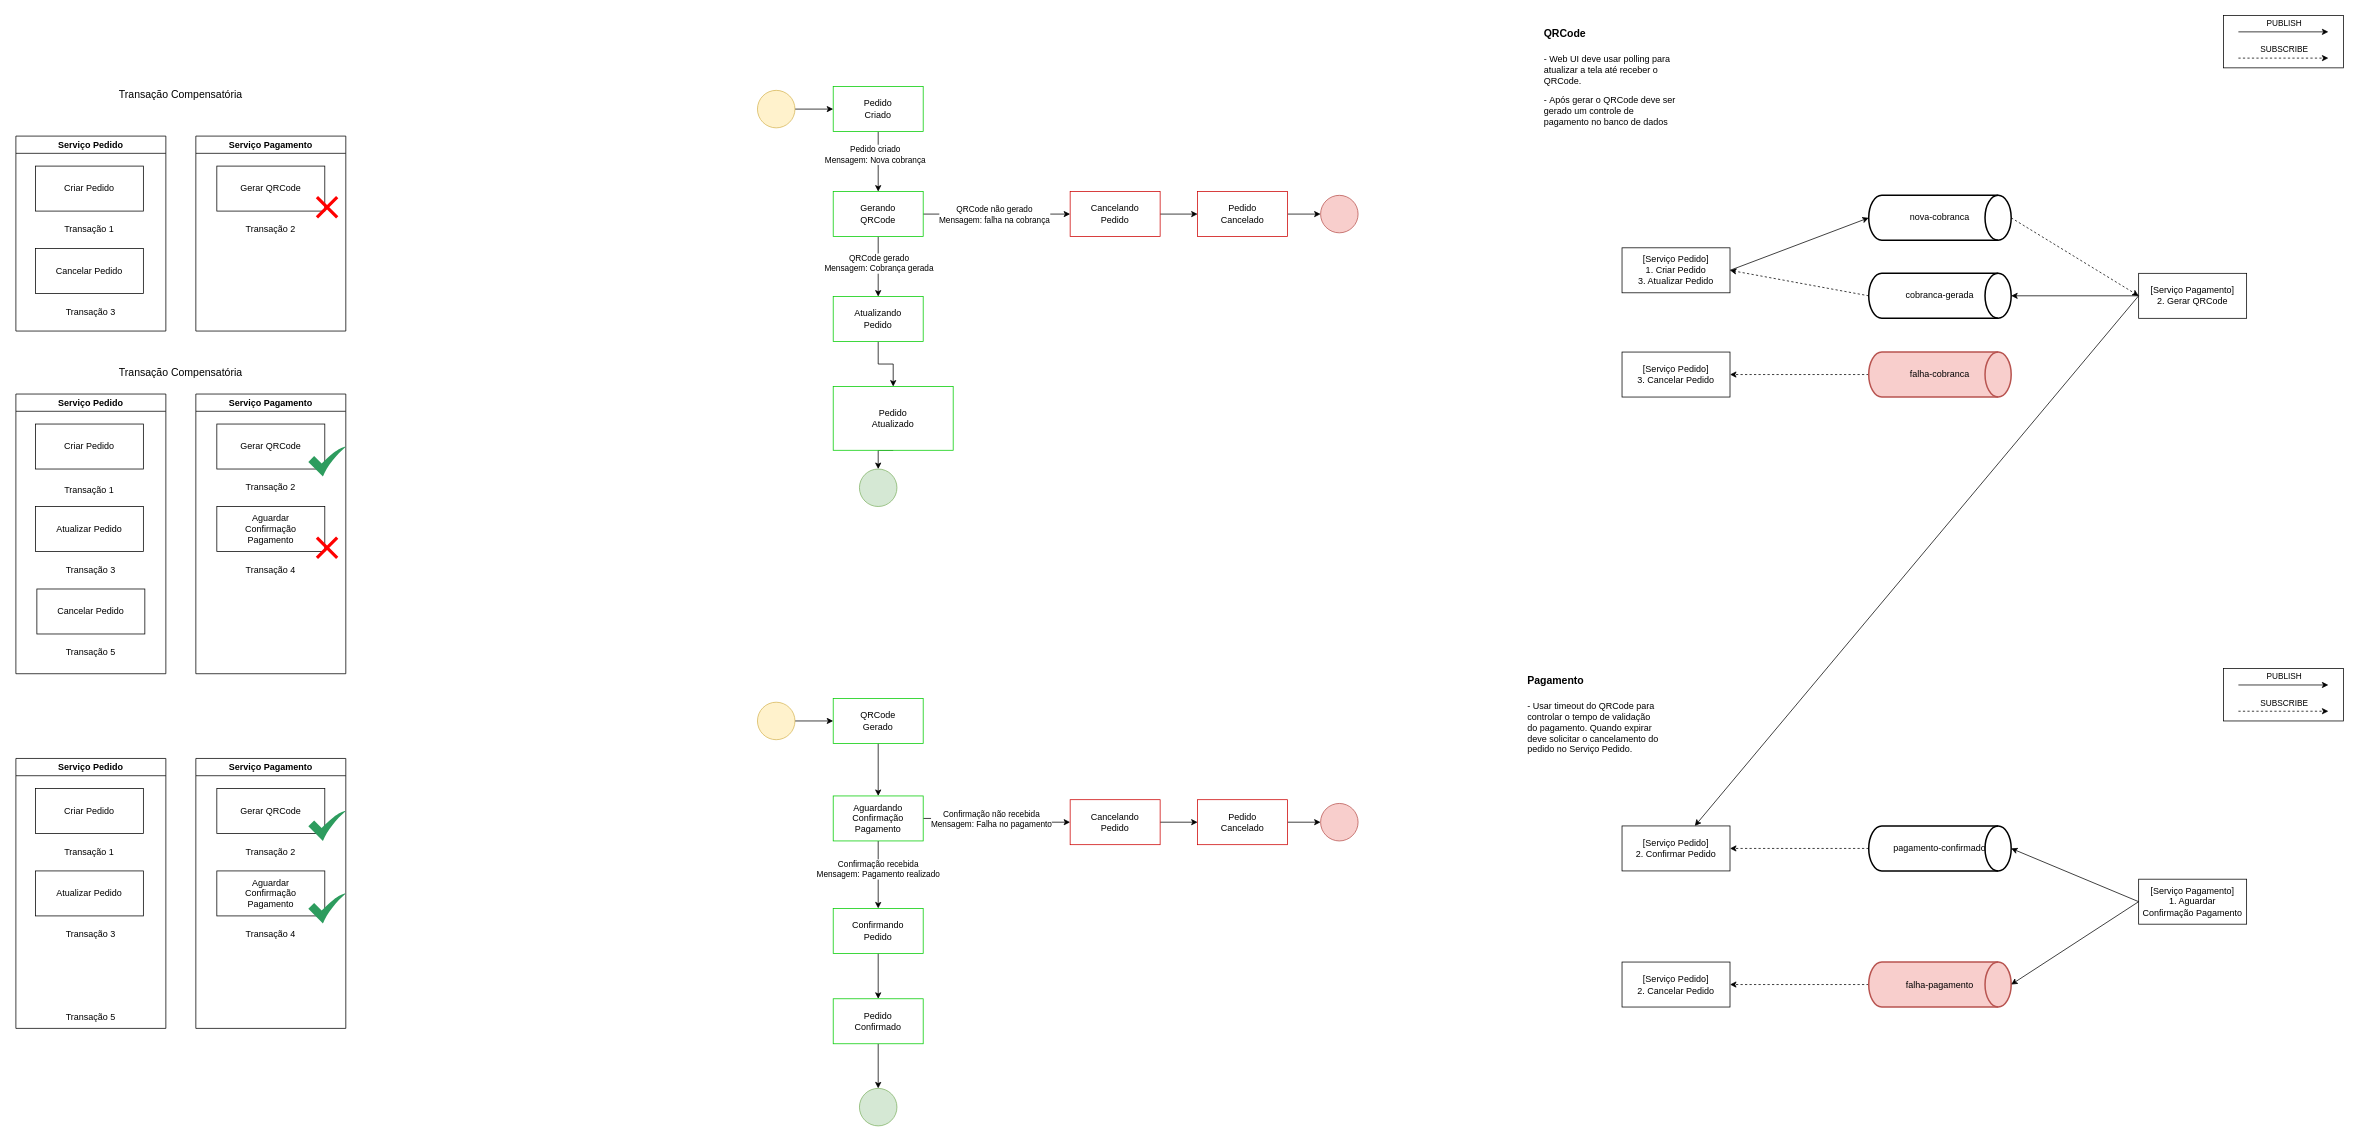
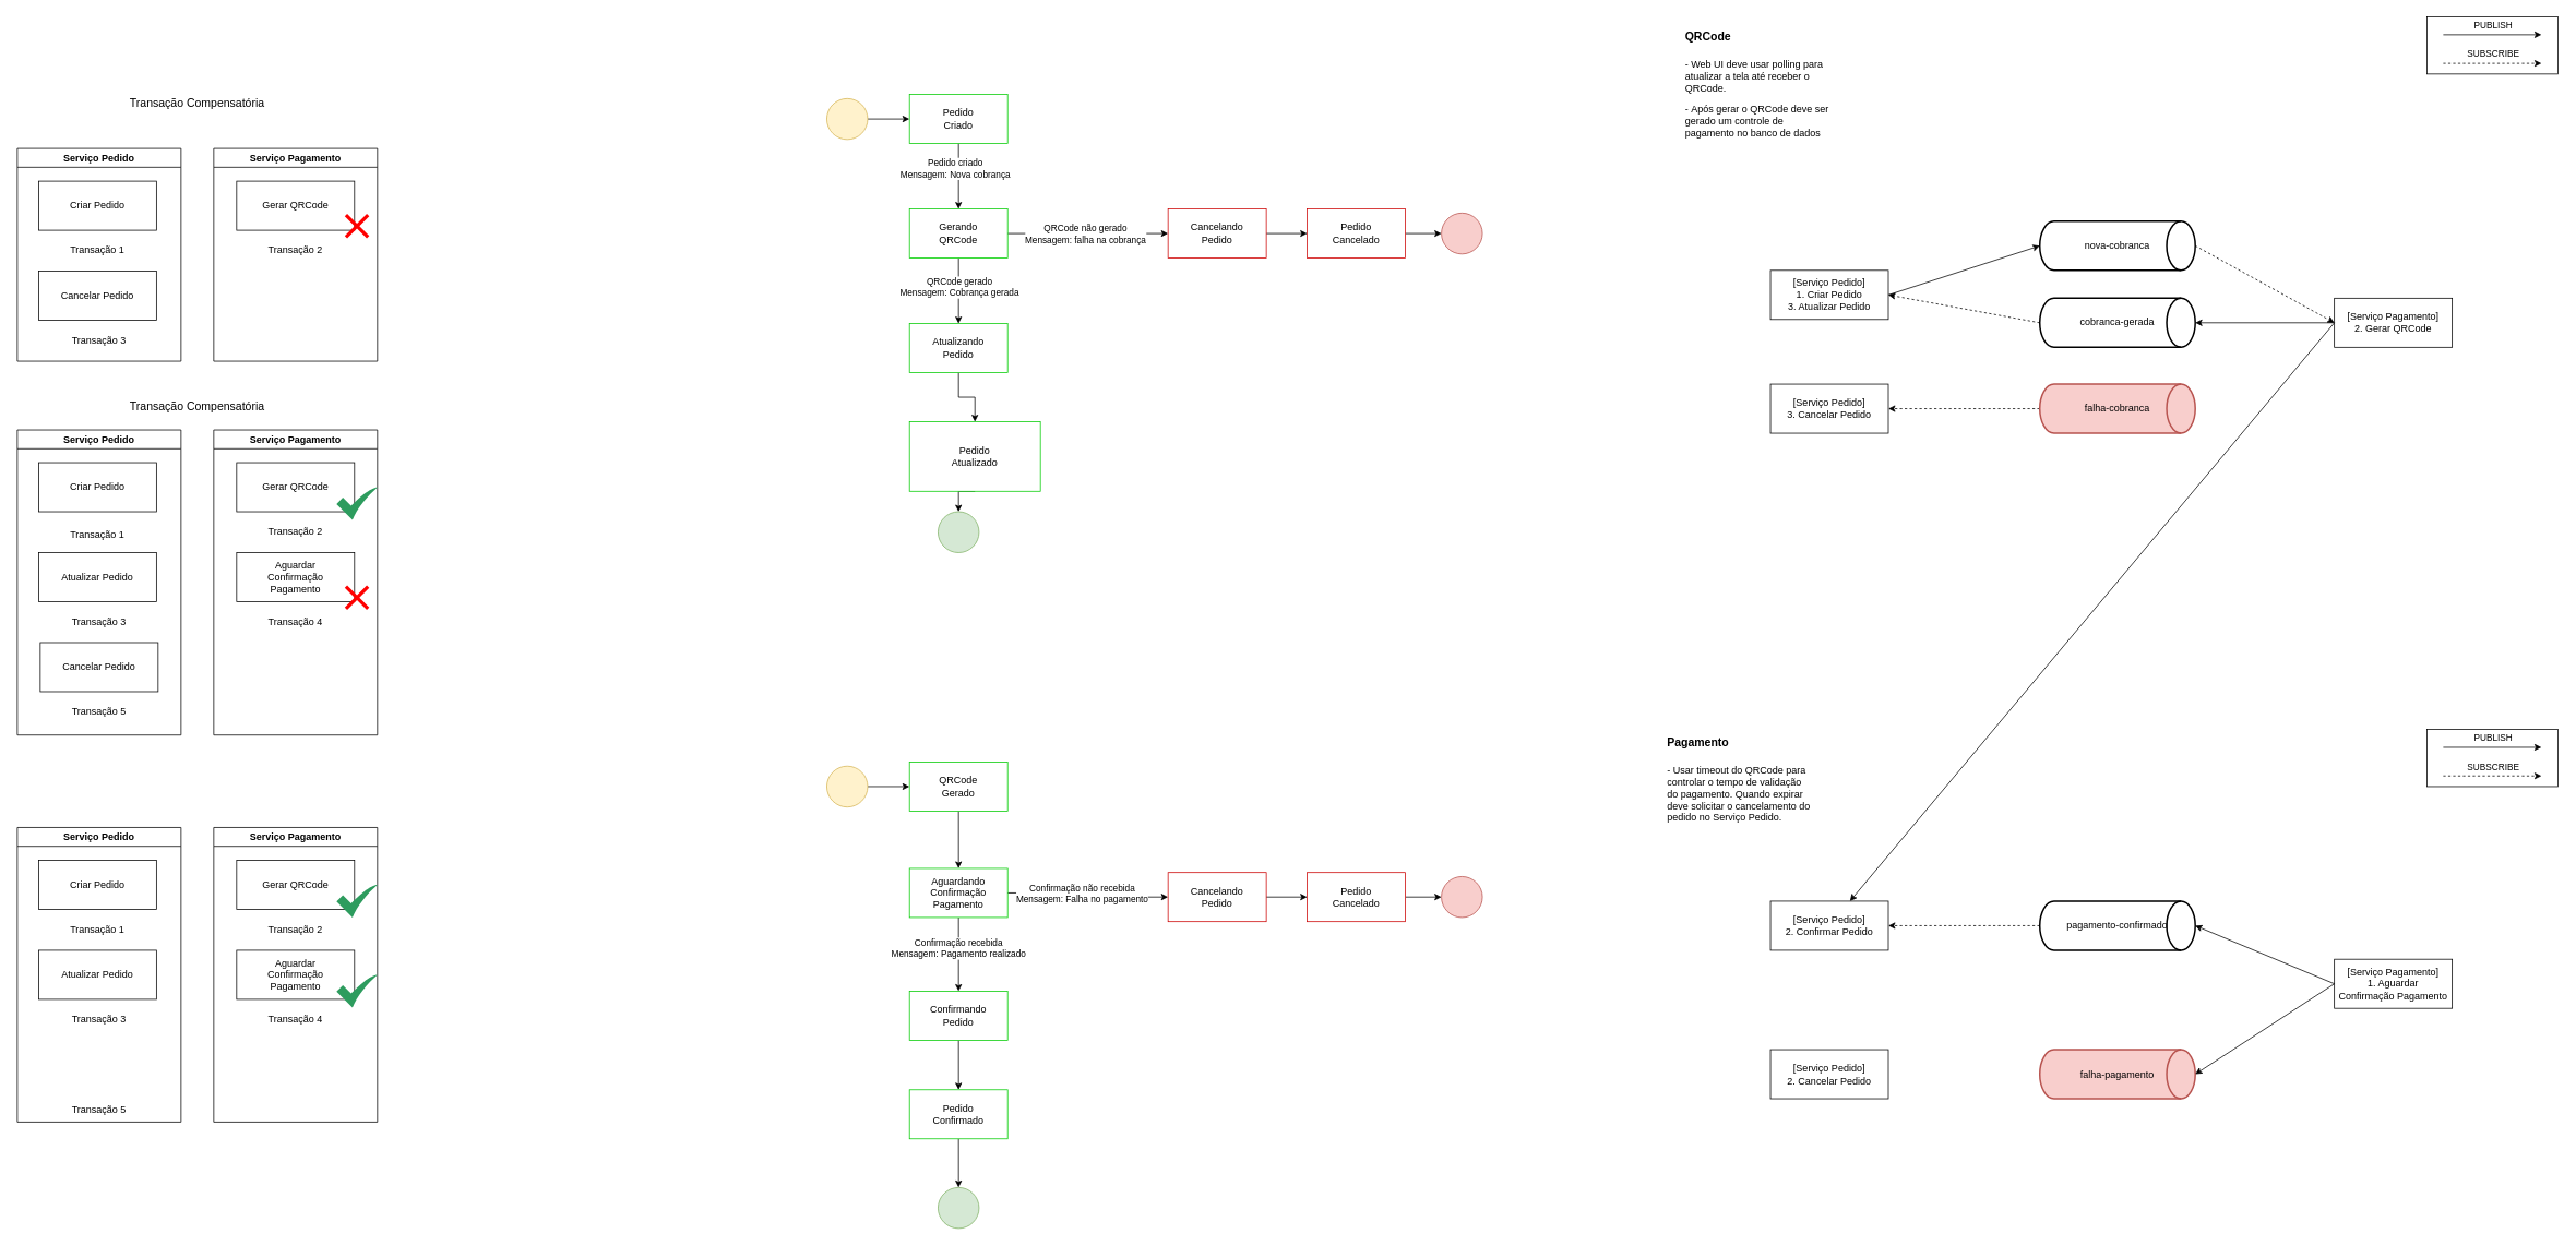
- <mxCell id="41" value="nova-cobranca" style="strokeWidth=2;html=1;shape=mxgraph.flowchart.direct_data;whiteSpace=wrap;rounded=0;" parent="1" vertex="1"><mxGeometry x="2491" y="260" width="190" height="60" as="geometry" /></mxCell>
+ <mxCell id="41" value="nova-cobranca" style="strokeWidth=2;html=1;shape=mxgraph.flowchart.direct_data;whiteSpace=wrap;rounded=0;" parent="1" vertex="1"><mxGeometry x="2491" y="270" width="190" height="60" as="geometry" /></mxCell>
- <mxCell id="95" style="rounded=0;orthogonalLoop=1;jettySize=auto;html=1;exitX=0;exitY=0.5;exitDx=0;exitDy=0;exitPerimeter=0;entryX=1;entryY=0.5;entryDx=0;entryDy=0;dashed=1;" parent="1" source="106" target="111" edge="1"><mxGeometry relative="1" as="geometry"><mxPoint x="2585" y="1331" as="sourcePoint" /></mxGeometry></mxCell>
